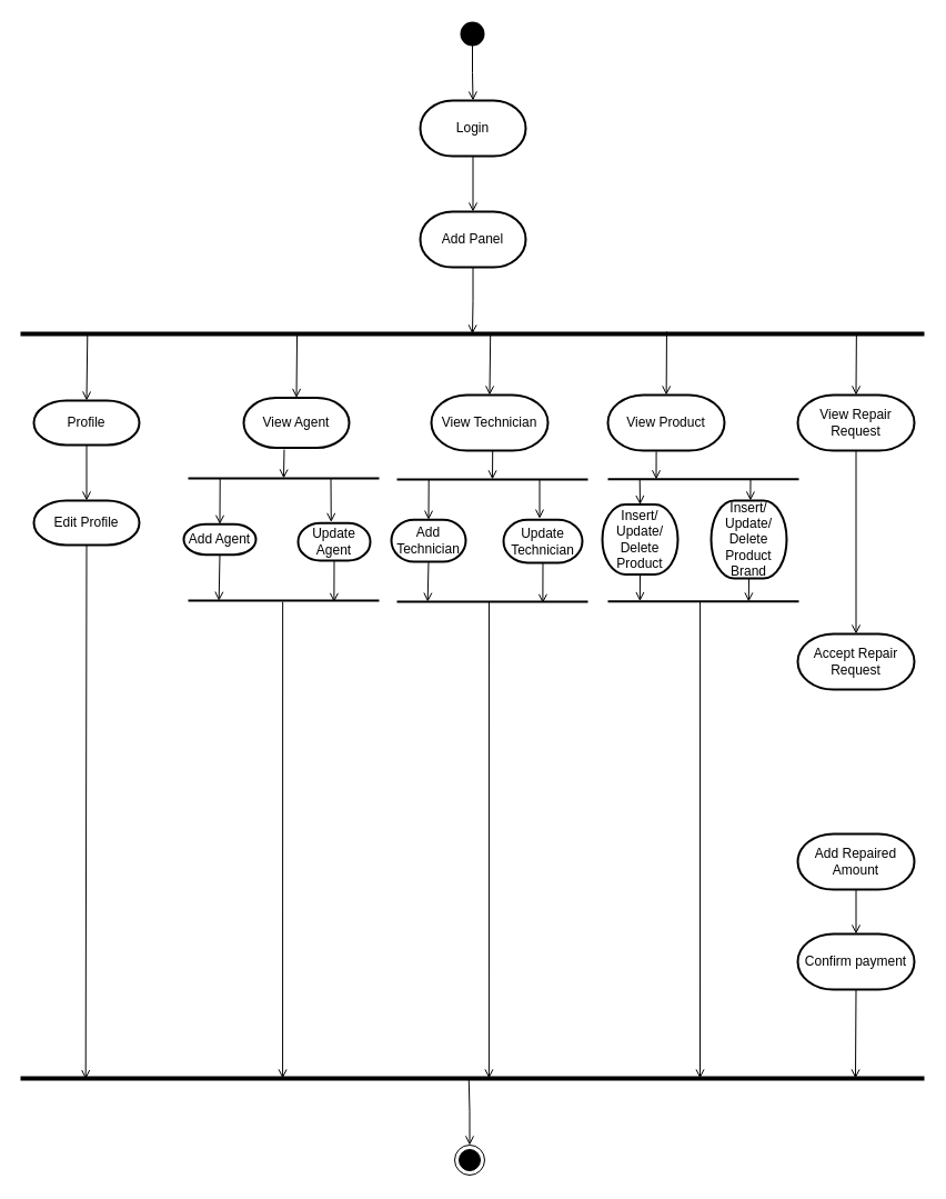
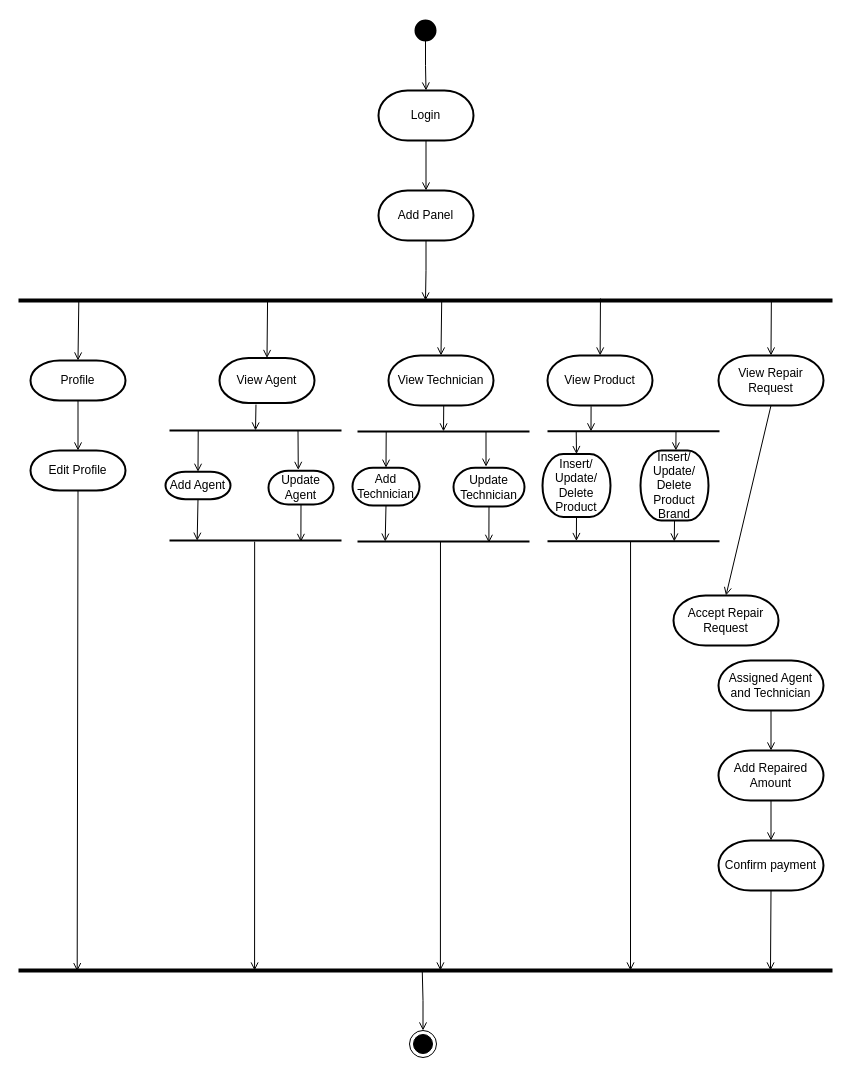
- <mxCell id="45" value="Accept Repair Request" style="strokeWidth=2;html=1;shape=mxgraph.flowchart.terminator;whiteSpace=wrap;fillColor=#FFFFFF;" vertex="1" parent="1"><mxGeometry x="718" y="570" width="105" height="50" as="geometry" /></mxCell>
+ <mxCell id="45" value="Accept Repair Request" style="strokeWidth=2;html=1;shape=mxgraph.flowchart.terminator;whiteSpace=wrap;fillColor=#FFFFFF;" vertex="1" parent="1"><mxGeometry x="673" y="595" width="105" height="50" as="geometry" /></mxCell>
+ <mxCell id="47" value="Assigned Agent and Technician" style="strokeWidth=2;html=1;shape=mxgraph.flowchart.terminator;whiteSpace=wrap;fillColor=#FFFFFF;" vertex="1" parent="1"><mxGeometry x="718" y="660" width="105" height="50" as="geometry" /></mxCell>
+ <mxCell id="49" value="" style="endArrow=none;html=1;rounded=0;endFill=0;startArrow=open;startFill=0;entryX=0.5;entryY=1;entryDx=0;entryDy=0;entryPerimeter=0;exitX=0.5;exitY=0;exitDx=0;exitDy=0;exitPerimeter=0;" edge="1" parent="1" source="48" target="47"><mxGeometry width="50" height="50" relative="1" as="geometry"><mxPoint x="770.21" y="750" as="sourcePoint" /><mxPoint x="770" y="710" as="targetPoint" /></mxGeometry></mxCell>
